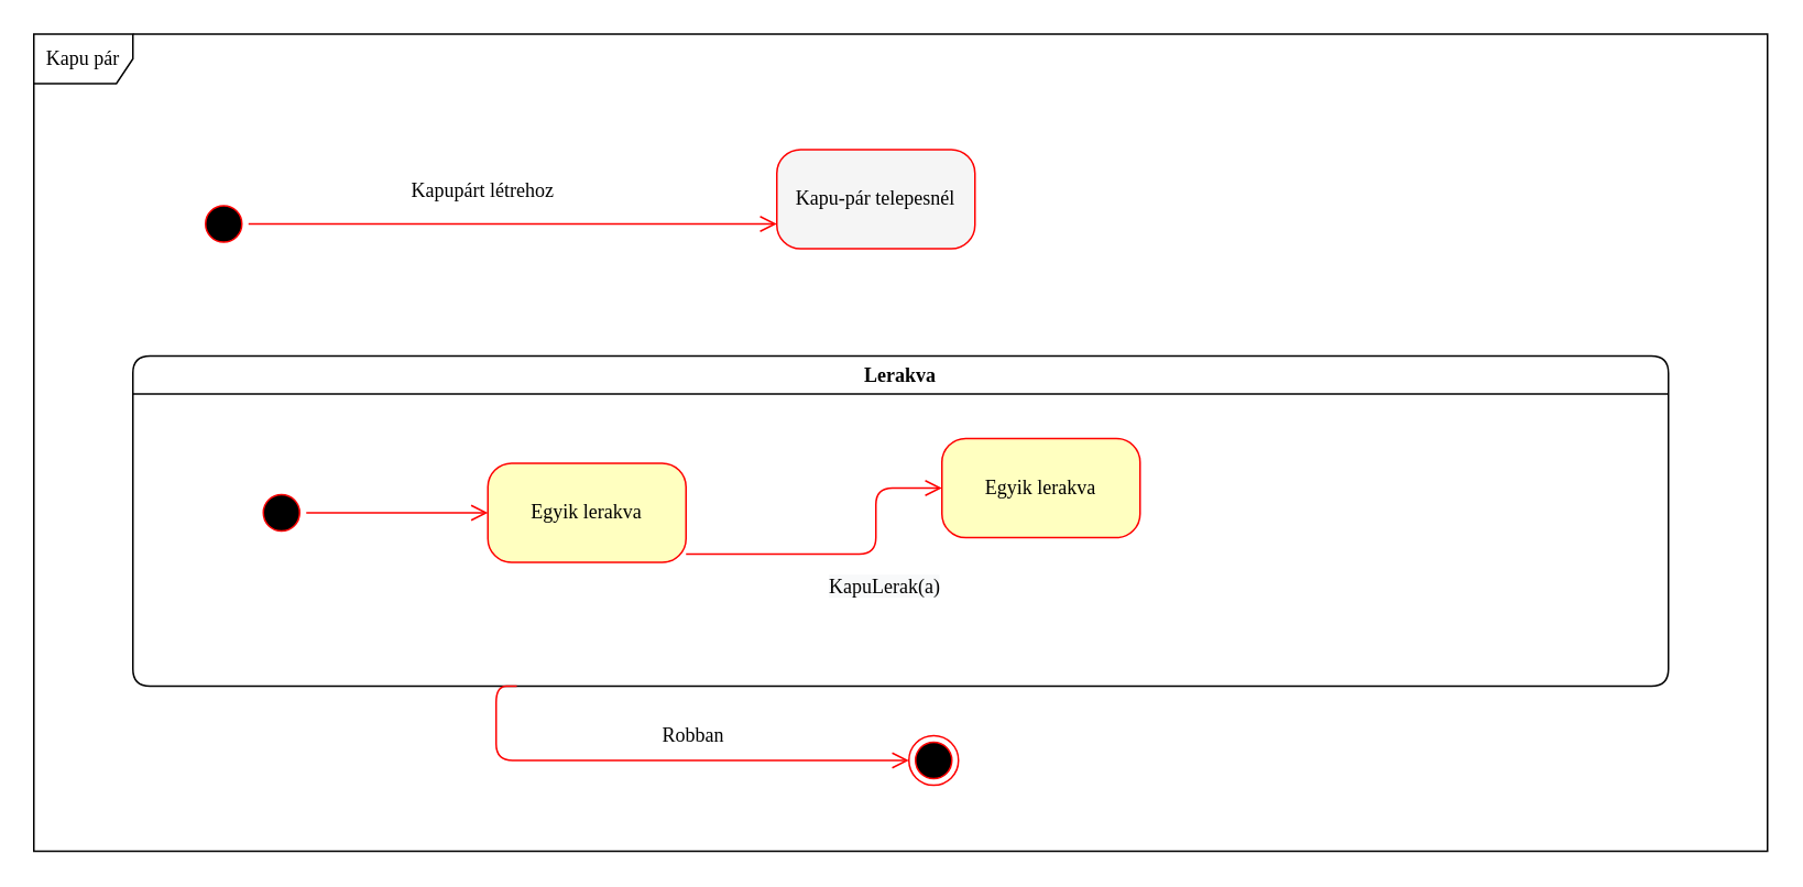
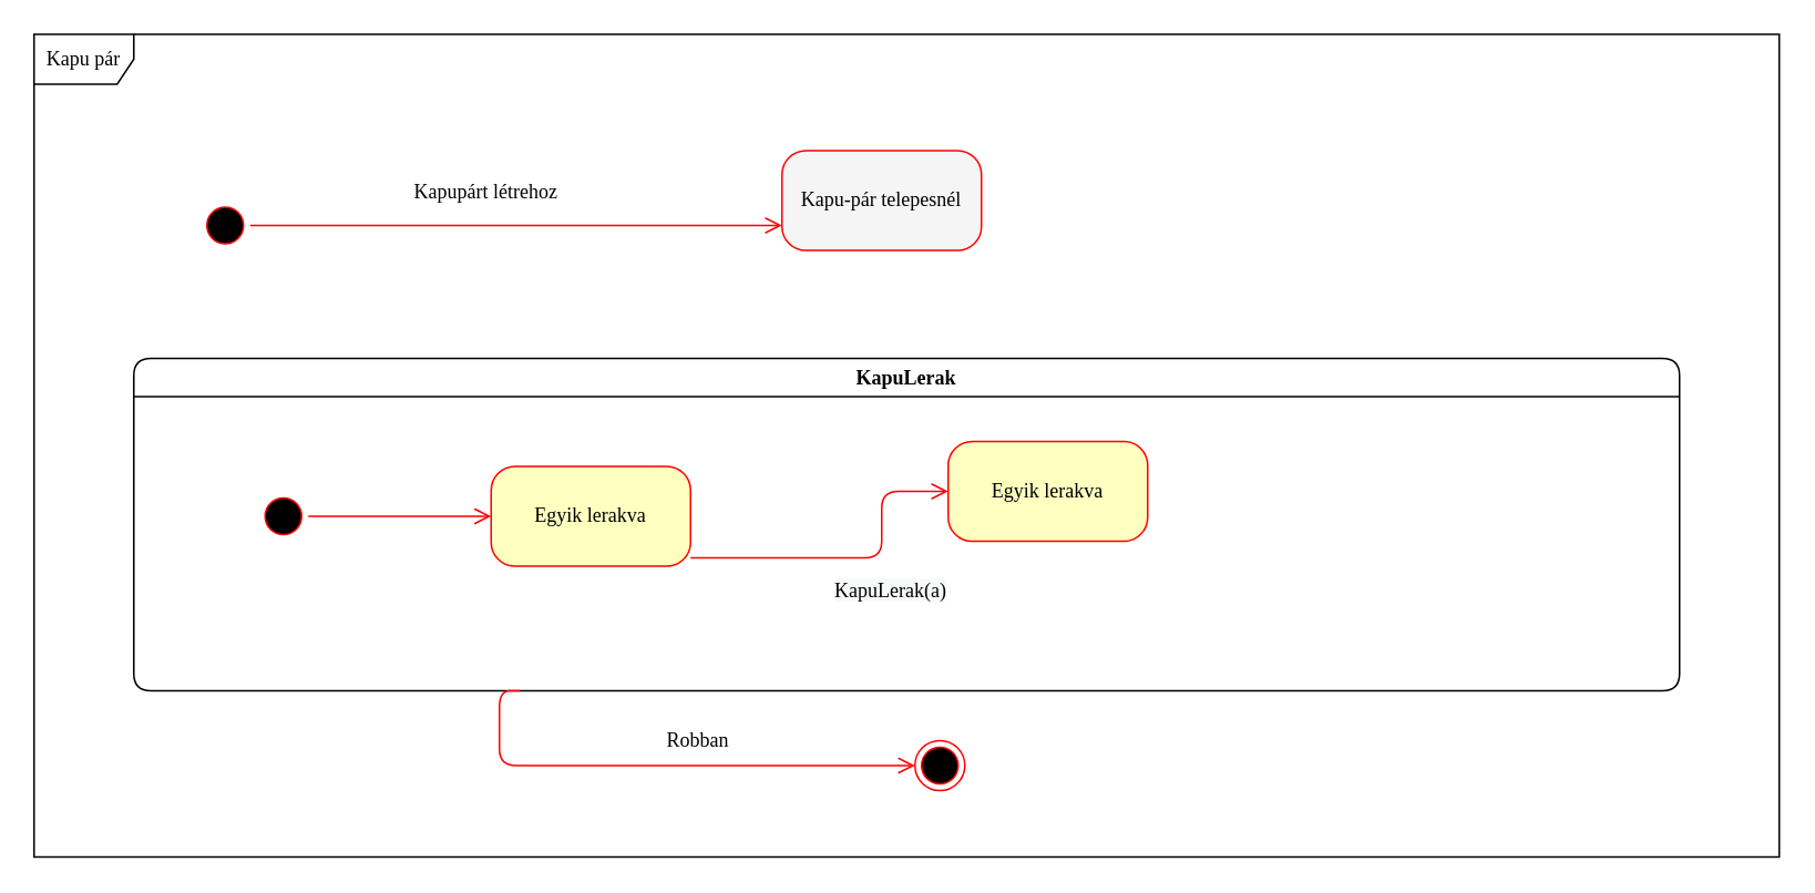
- <mxCell id="5" value="Lerakva" style="swimlane;whiteSpace=wrap;html=1;rounded=1;shadow=0;comic=0;labelBackgroundColor=none;strokeWidth=1;fontFamily=Verdana;fontSize=12;align=center;" parent="1" vertex="1"><mxGeometry x="80" y="215" width="930" height="200" as="geometry" /></mxCell>
+ <mxCell id="5" value="KapuLerak" style="swimlane;whiteSpace=wrap;html=1;rounded=1;shadow=0;comic=0;labelBackgroundColor=none;strokeWidth=1;fontFamily=Verdana;fontSize=12;align=center;" parent="1" vertex="1"><mxGeometry x="80" y="215" width="930" height="200" as="geometry" /></mxCell>
